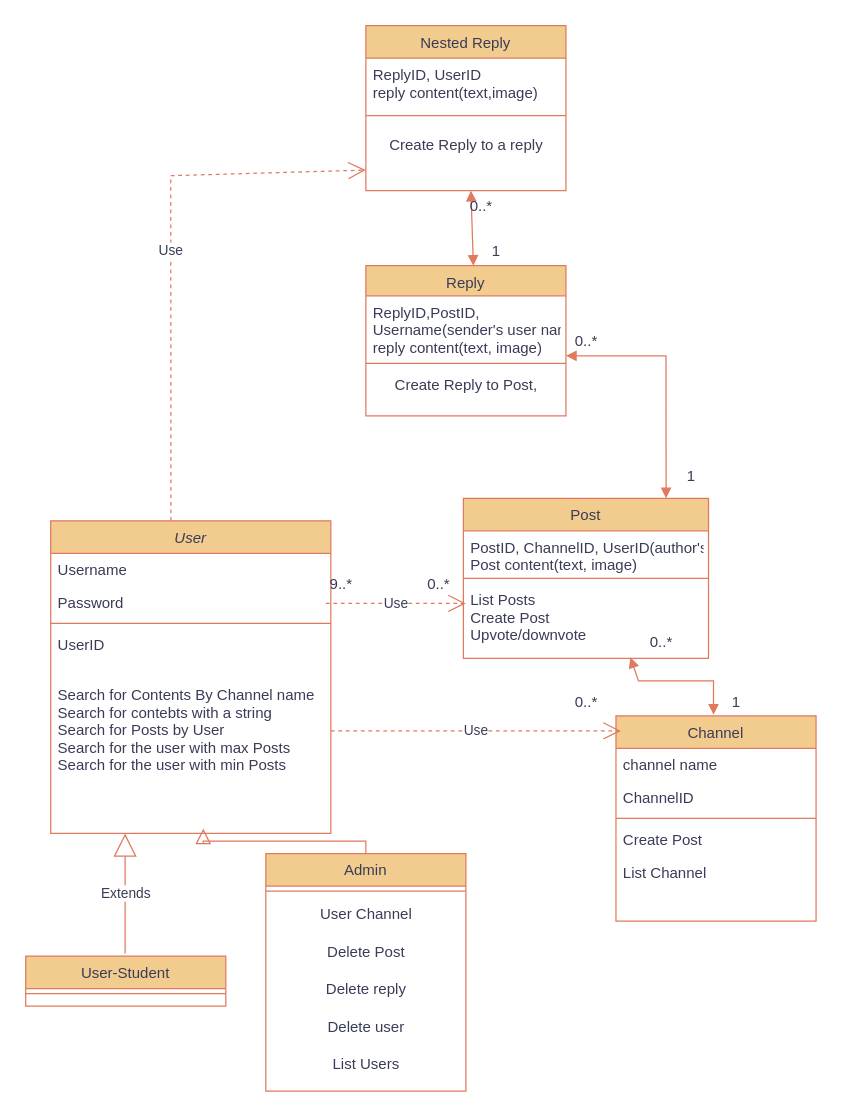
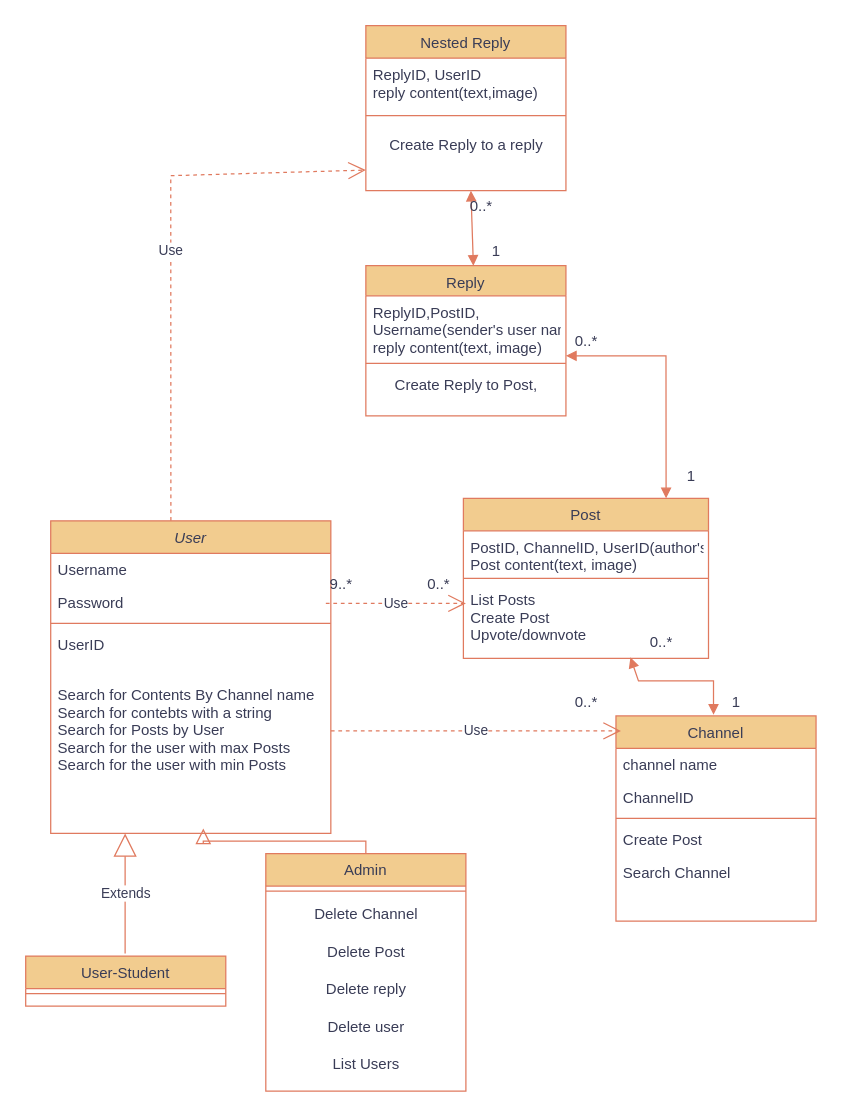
- <mxCell id="23" value="List Channel" style="text;align=left;verticalAlign=top;spacingLeft=4;spacingRight=4;overflow=hidden;rotatable=0;points=[[0,0.5],[1,0.5]];portConstraint=eastwest;labelBackgroundColor=none;fontColor=#393C56;" parent="18" vertex="1"><mxGeometry y="112" width="160" height="26" as="geometry" /></mxCell>
+ <mxCell id="23" value="Search Channel" style="text;align=left;verticalAlign=top;spacingLeft=4;spacingRight=4;overflow=hidden;rotatable=0;points=[[0,0.5],[1,0.5]];portConstraint=eastwest;labelBackgroundColor=none;fontColor=#393C56;" parent="18" vertex="1"><mxGeometry y="112" width="160" height="26" as="geometry" /></mxCell>
- <mxCell id="12" value="User Channel" style="text;html=1;align=center;verticalAlign=middle;resizable=0;points=[];autosize=1;strokeColor=none;fillColor=none;labelBackgroundColor=none;fontColor=#393C56;" vertex="1" parent="10"><mxGeometry y="34" width="160" height="30" as="geometry" /></mxCell>
+ <mxCell id="12" value="Delete Channel" style="text;html=1;align=center;verticalAlign=middle;resizable=0;points=[];autosize=1;strokeColor=none;fillColor=none;labelBackgroundColor=none;fontColor=#393C56;" vertex="1" parent="10"><mxGeometry y="34" width="160" height="30" as="geometry" /></mxCell>
